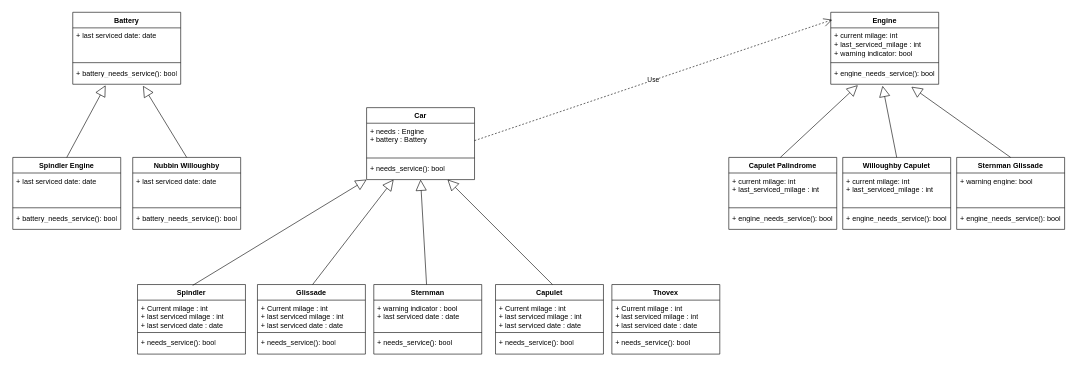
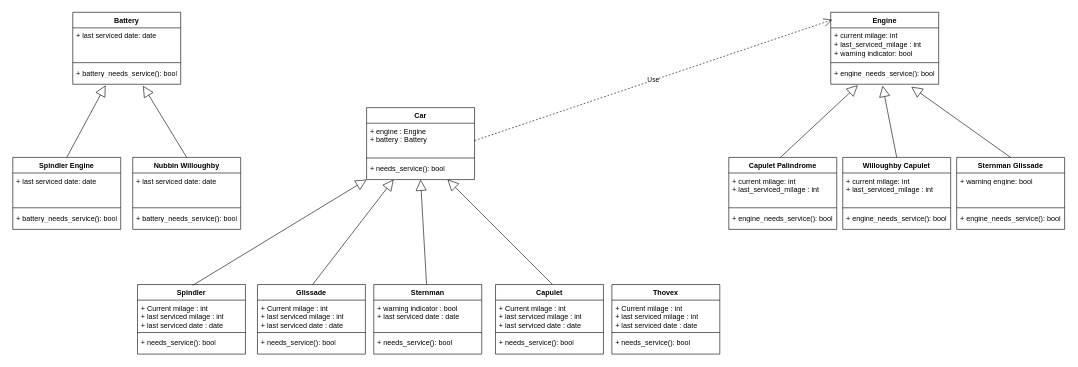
- <mxCell id="11" value="+ needs : Engine&lt;br&gt;+ battery : Battery" style="text;strokeColor=none;fillColor=none;align=left;verticalAlign=top;spacingLeft=4;spacingRight=4;overflow=hidden;rotatable=0;points=[[0,0.5],[1,0.5]];portConstraint=eastwest;whiteSpace=wrap;html=1;" vertex="1" parent="10"><mxGeometry y="26" width="180" height="54" as="geometry" /></mxCell>
+ <mxCell id="11" value="+ engine : Engine&lt;br&gt;+ battery : Battery" style="text;strokeColor=none;fillColor=none;align=left;verticalAlign=top;spacingLeft=4;spacingRight=4;overflow=hidden;rotatable=0;points=[[0,0.5],[1,0.5]];portConstraint=eastwest;whiteSpace=wrap;html=1;" vertex="1" parent="10"><mxGeometry y="26" width="180" height="54" as="geometry" /></mxCell>
